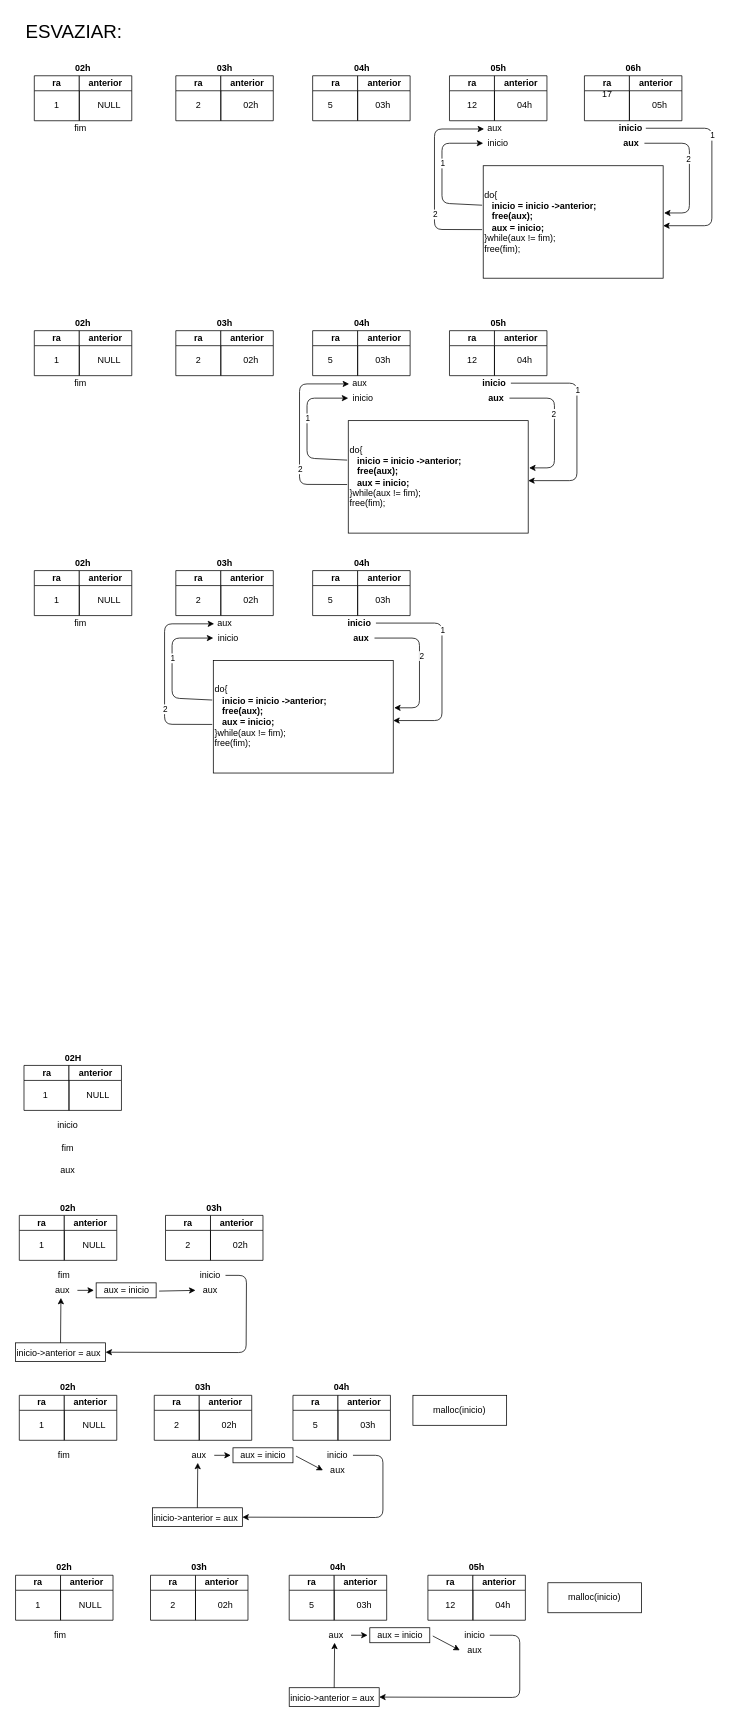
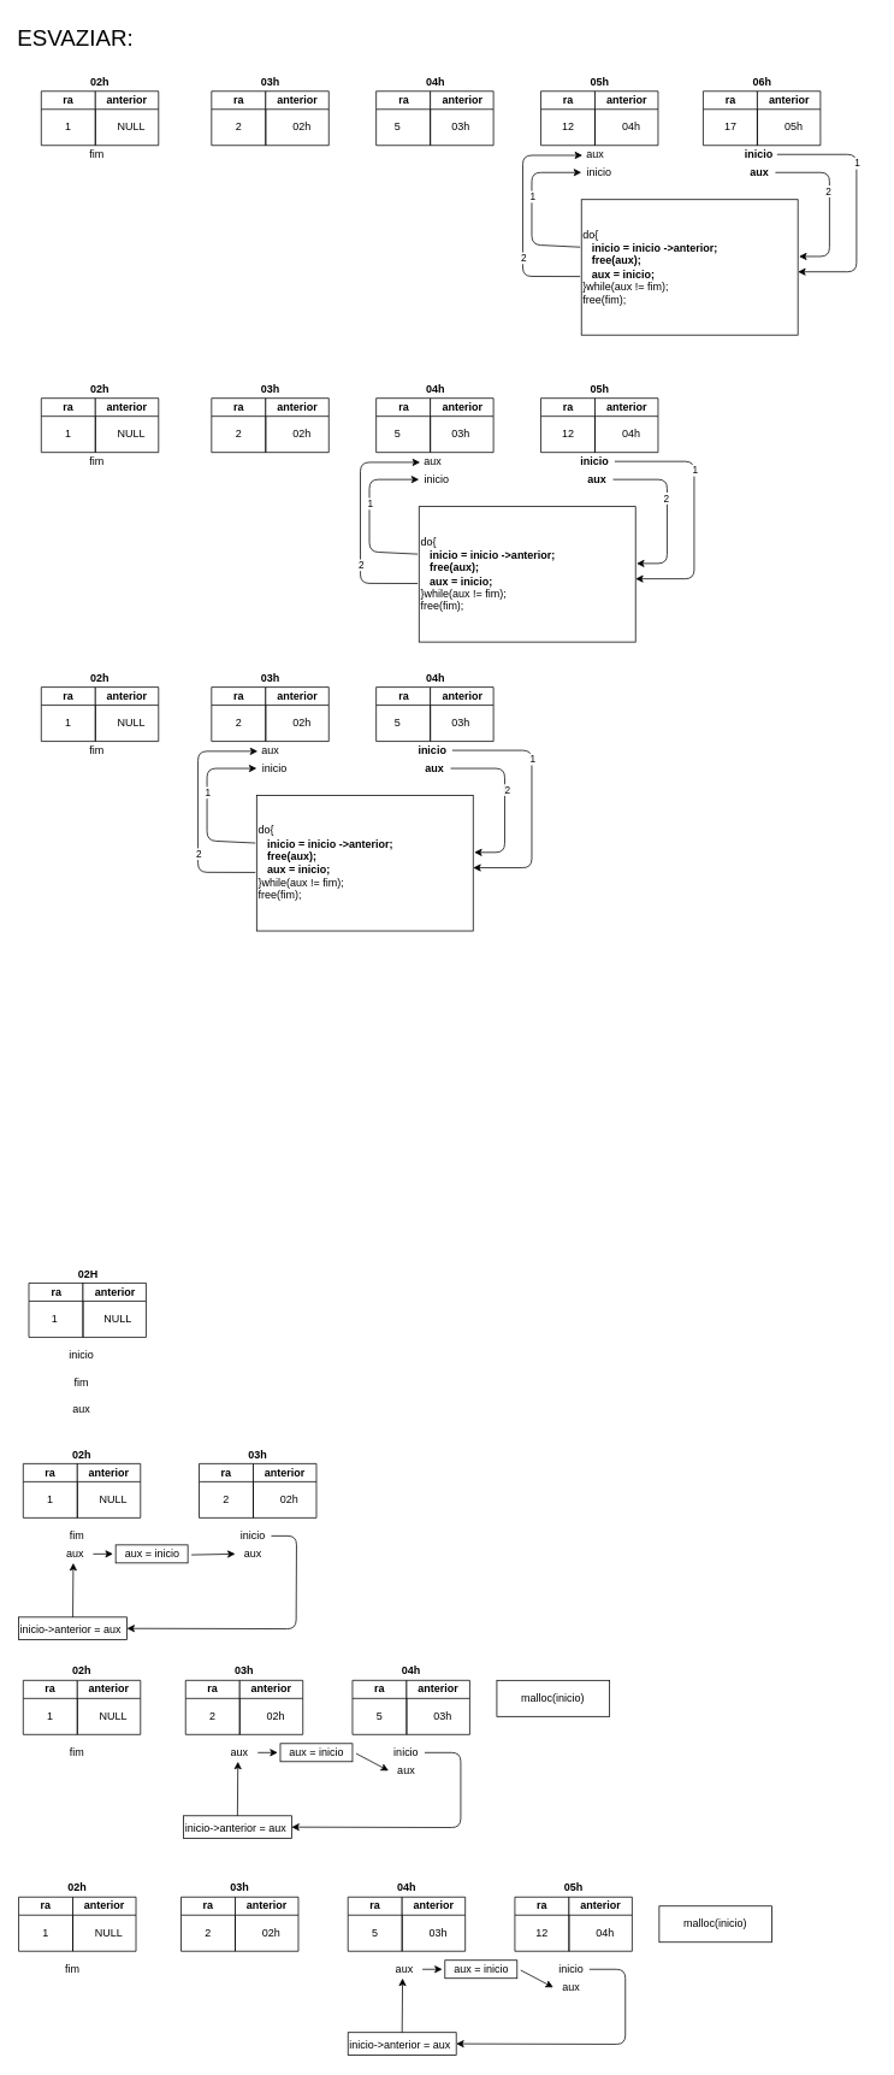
- <mxCell id="2" value="&lt;font style=&quot;font-size: 25px&quot;&gt;ESVAZIAR:&lt;/font&gt;" style="text;html=1;strokeColor=none;fillColor=none;align=left;verticalAlign=middle;whiteSpace=wrap;rounded=0;strokeWidth=7;" vertex="1" parent="1"><mxGeometry x="31.5" y="20" width="410" height="40" as="geometry" /></mxCell>
+ <mxCell id="2" value="&lt;font style=&quot;font-size: 25px&quot;&gt;ESVAZIAR:&lt;/font&gt;" style="text;html=1;strokeColor=none;fillColor=none;align=left;verticalAlign=middle;whiteSpace=wrap;rounded=0;strokeWidth=7;" vertex="1" parent="1"><mxGeometry x="16.5" y="20" width="410" height="40" as="geometry" /></mxCell>
- <mxCell id="114" value="17" style="text;html=1;align=center;verticalAlign=middle;resizable=0;points=[];autosize=1;" vertex="1" parent="113"><mxGeometry x="15" y="15" width="30" height="20" as="geometry" /></mxCell>
+ <mxCell id="114" value="17" style="text;html=1;align=center;verticalAlign=middle;resizable=0;points=[];autosize=1;" vertex="1" parent="113"><mxGeometry x="15" y="30" width="30" height="20" as="geometry" /></mxCell>
